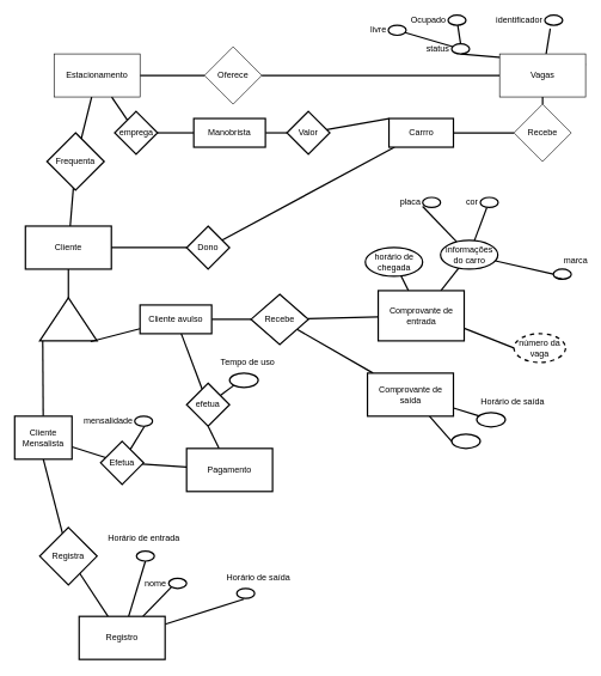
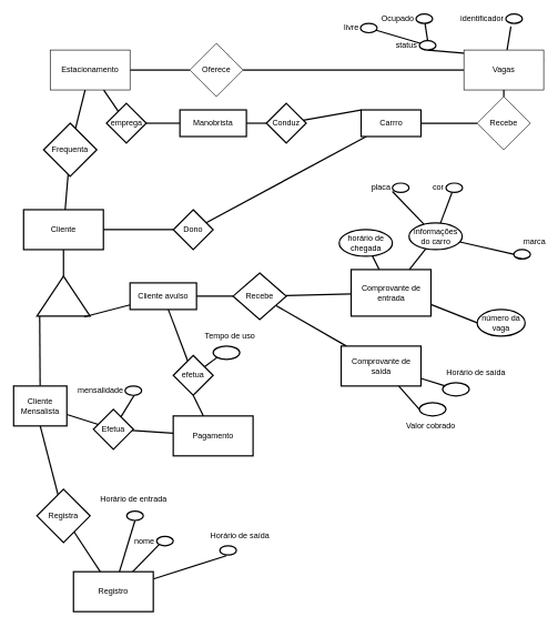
- <mxCell id="30" value="Valor" style="rhombus;whiteSpace=wrap;html=1;rounded=0;strokeWidth=2;" vertex="1" parent="1"><mxGeometry x="400" y="154" width="60" height="60" as="geometry" /></mxCell>
+ <mxCell id="30" value="Conduz" style="rhombus;whiteSpace=wrap;html=1;rounded=0;strokeWidth=2;" vertex="1" parent="1"><mxGeometry x="400" y="154" width="60" height="60" as="geometry" /></mxCell>
- <mxCell id="54" value="número da vaga" style="ellipse;whiteSpace=wrap;html=1;rounded=0;strokeWidth=2;dashed=1;" vertex="1" parent="1"><mxGeometry x="717" y="464" width="72" height="40" as="geometry" /></mxCell>
+ <mxCell id="54" value="número da vaga" style="ellipse;whiteSpace=wrap;html=1;rounded=0;strokeWidth=2;" vertex="1" parent="1"><mxGeometry x="717" y="464" width="72" height="40" as="geometry" /></mxCell>
+ <mxCell id="85" value="Valor cobrado" style="text;html=1;align=center;verticalAlign=middle;resizable=0;points=[];autosize=1;strokeColor=none;fillColor=none;fontSize=12;fontFamily=Helvetica;fontColor=default;" vertex="1" parent="1"><mxGeometry x="597" y="624" width="100" height="30" as="geometry" /></mxCell>
